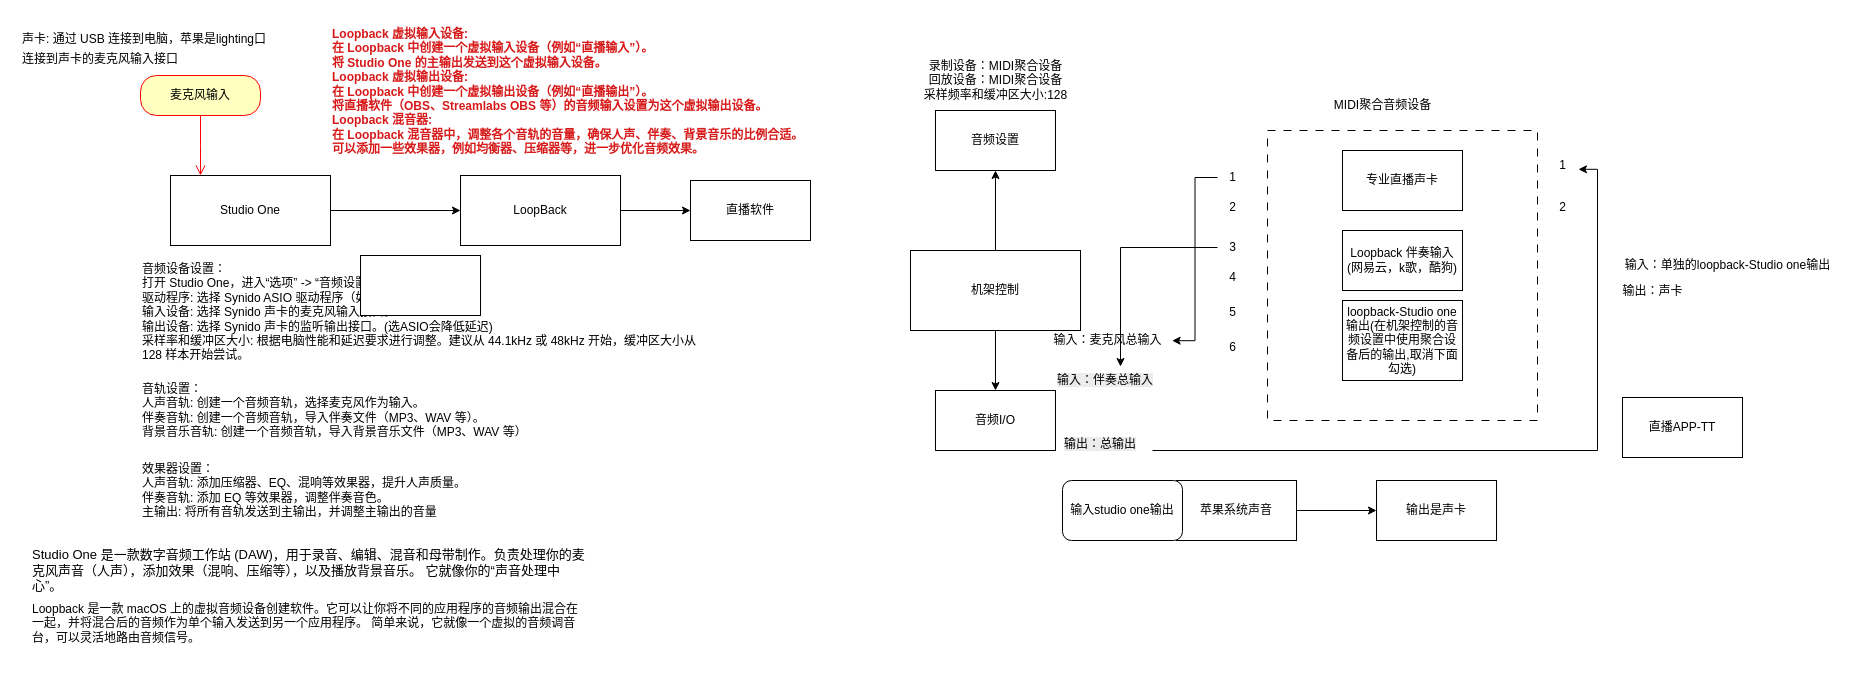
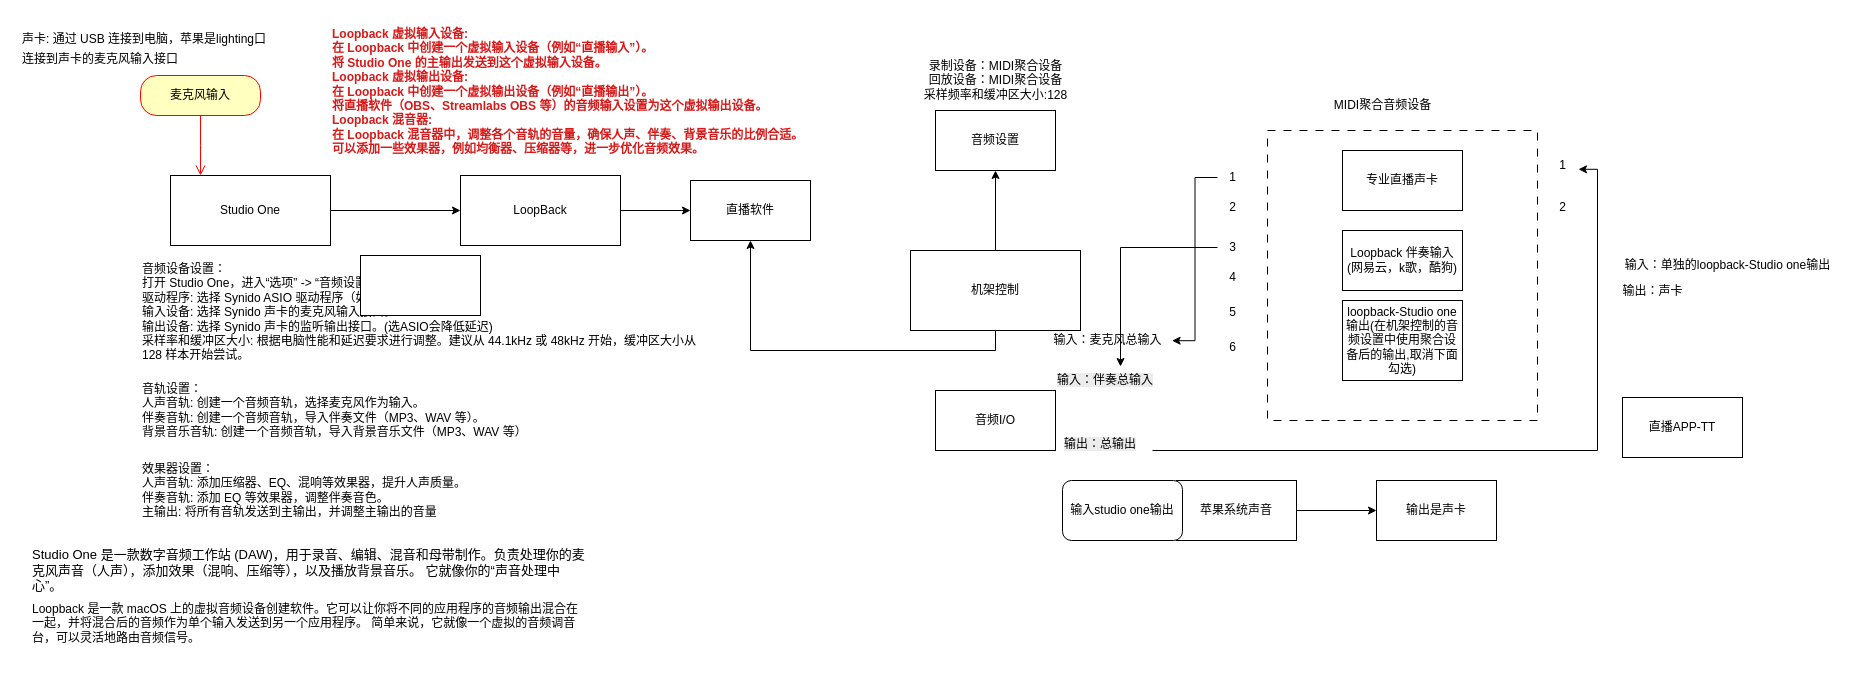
- <mxCell id="23" style="edgeStyle=orthogonalEdgeStyle;rounded=0;orthogonalLoop=1;jettySize=auto;html=1;exitX=0.5;exitY=1;exitDx=0;exitDy=0;" parent="19" source="24" target="30" edge="1"><mxGeometry relative="1" as="geometry" /></mxCell>
+ <mxCell id="23" style="edgeStyle=orthogonalEdgeStyle;rounded=0;orthogonalLoop=1;jettySize=auto;html=1;exitX=0.5;exitY=1;exitDx=0;exitDy=0;" parent="19" source="24" target="17" edge="1"><mxGeometry relative="1" as="geometry" /></mxCell>
